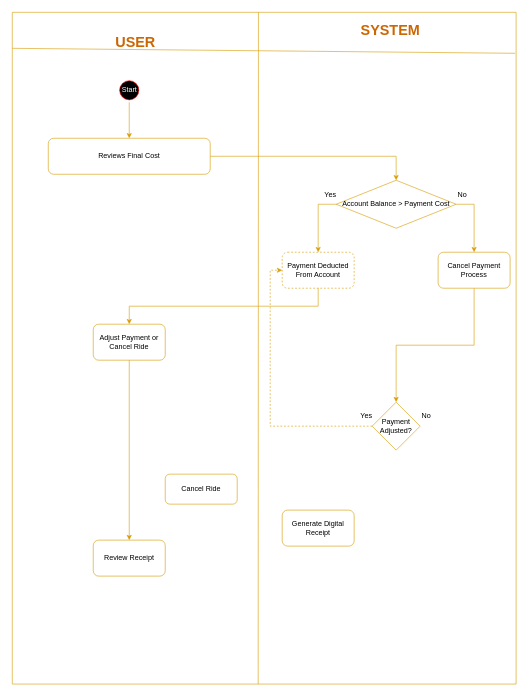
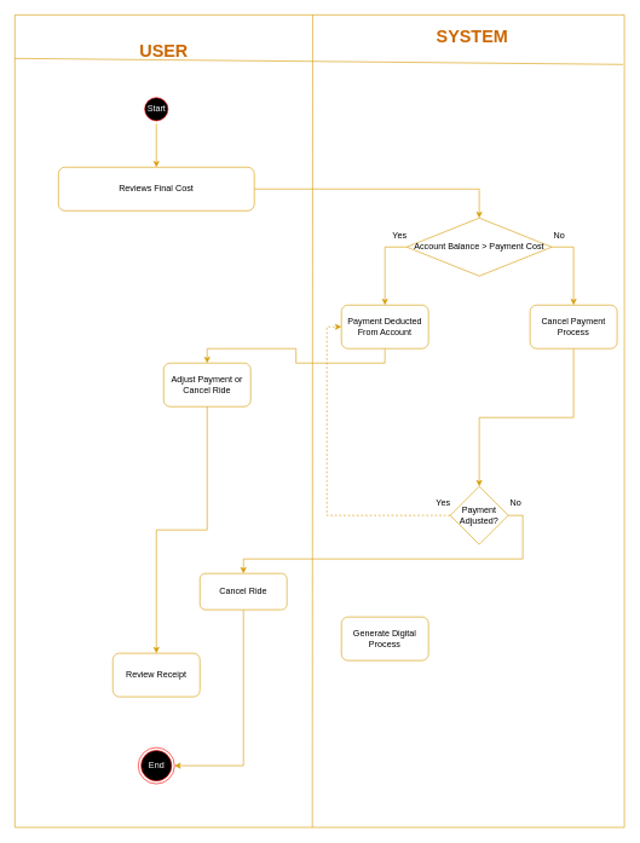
- <mxCell id="14" value="Payment Deducted From Account" style="rounded=1;whiteSpace=wrap;html=1;fillColor=none;strokeColor=#d79b00;dashed=1;" vertex="1" parent="2"><mxGeometry x="450" y="400" width="120" height="60" as="geometry" /></mxCell>
+ <mxCell id="14" value="Payment Deducted From Account" style="rounded=1;whiteSpace=wrap;html=1;fillColor=none;strokeColor=#d79b00;" vertex="1" parent="2"><mxGeometry x="450" y="400" width="120" height="60" as="geometry" /></mxCell>
- <mxCell id="20" value="Adjust Payment or Cancel Ride" style="rounded=1;whiteSpace=wrap;html=1;fillColor=none;strokeColor=#d79b00;" vertex="1" parent="2"><mxGeometry x="135" y="520" width="120" height="60" as="geometry" /></mxCell>
+ <mxCell id="20" value="Adjust Payment or Cancel Ride" style="rounded=1;whiteSpace=wrap;html=1;fillColor=none;strokeColor=#d79b00;" vertex="1" parent="2"><mxGeometry x="205" y="480" width="120" height="60" as="geometry" /></mxCell>
+ <mxCell id="21" style="edgeStyle=orthogonalEdgeStyle;rounded=0;orthogonalLoop=1;jettySize=auto;html=1;exitX=1;exitY=0.5;exitDx=0;exitDy=0;entryX=0.5;entryY=0;entryDx=0;entryDy=0;fillColor=#ffe6cc;strokeColor=#d79b00;" edge="1" parent="2" source="23" target="25"><mxGeometry relative="1" as="geometry" /></mxCell>
- <mxCell id="26" value="Generate Digital Receipt" style="rounded=1;whiteSpace=wrap;html=1;fillColor=none;strokeColor=#d79b00;" vertex="1" parent="2"><mxGeometry x="450" y="830" width="120" height="60" as="geometry" /></mxCell>
+ <mxCell id="26" value="Generate Digital Process" style="rounded=1;whiteSpace=wrap;html=1;fillColor=none;strokeColor=#d79b00;" vertex="1" parent="2"><mxGeometry x="450" y="830" width="120" height="60" as="geometry" /></mxCell>
+ <mxCell id="30" value="&lt;font color=&quot;#ffffff&quot;&gt;End&lt;/font&gt;" style="ellipse;html=1;shape=endState;fillColor=#000000;strokeColor=#ff0000;" vertex="1" parent="2"><mxGeometry x="170" y="1010" width="50" height="50" as="geometry" /></mxCell>
+ <mxCell id="24" style="edgeStyle=orthogonalEdgeStyle;rounded=0;orthogonalLoop=1;jettySize=auto;html=1;exitX=0.5;exitY=1;exitDx=0;exitDy=0;entryX=1;entryY=0.5;entryDx=0;entryDy=0;fillColor=#ffe6cc;strokeColor=#d79b00;" edge="1" parent="2" source="25" target="30"><mxGeometry relative="1" as="geometry" /></mxCell>
